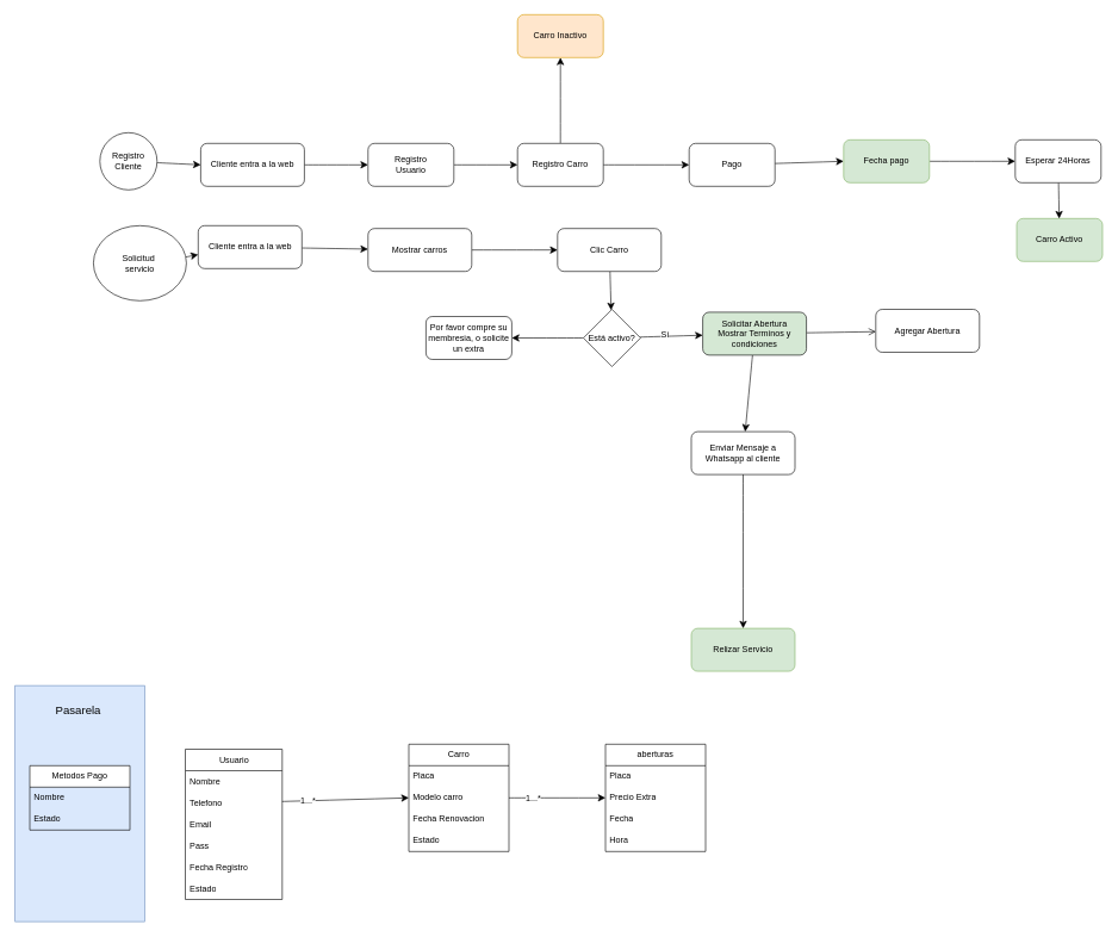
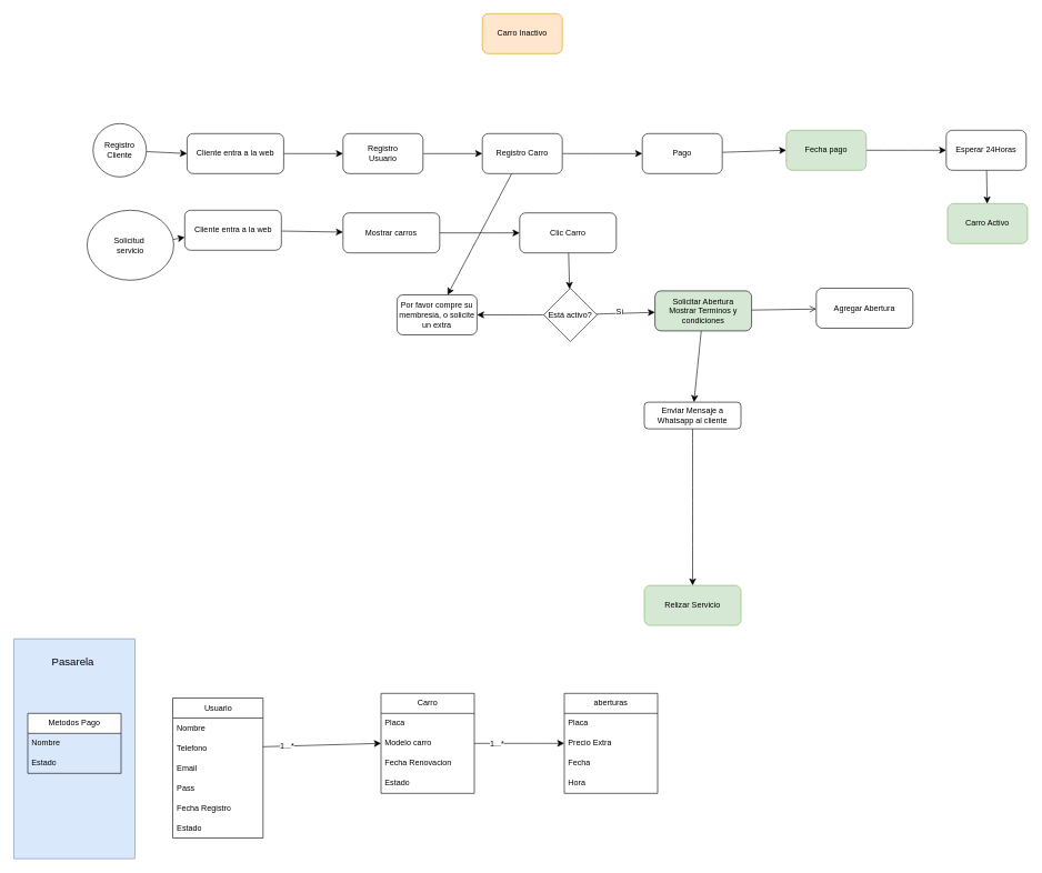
- <mxCell id="21" value="" style="edgeStyle=none;curved=1;rounded=0;orthogonalLoop=1;jettySize=auto;html=1;fontSize=12;startSize=8;endSize=8;" parent="1" source="22" target="25" edge="1"><mxGeometry relative="1" as="geometry" /></mxCell>
+ <mxCell id="21" value="" style="edgeStyle=none;curved=1;rounded=0;orthogonalLoop=1;jettySize=auto;html=1;fontSize=12;startSize=8;endSize=8;" parent="1" source="22" target="59" edge="1"><mxGeometry relative="1" as="geometry" /></mxCell>
- <mxCell id="45" value="Enviar Mensaje a Whatsapp al cliente" style="rounded=1;whiteSpace=wrap;html=1;" parent="1" vertex="1"><mxGeometry x="966" y="603" width="145" height="60" as="geometry" /></mxCell>
+ <mxCell id="45" value="Enviar Mensaje a Whatsapp al cliente" style="rounded=1;whiteSpace=wrap;html=1;" parent="1" vertex="1"><mxGeometry x="966" y="603" width="145" height="40" as="geometry" /></mxCell>
